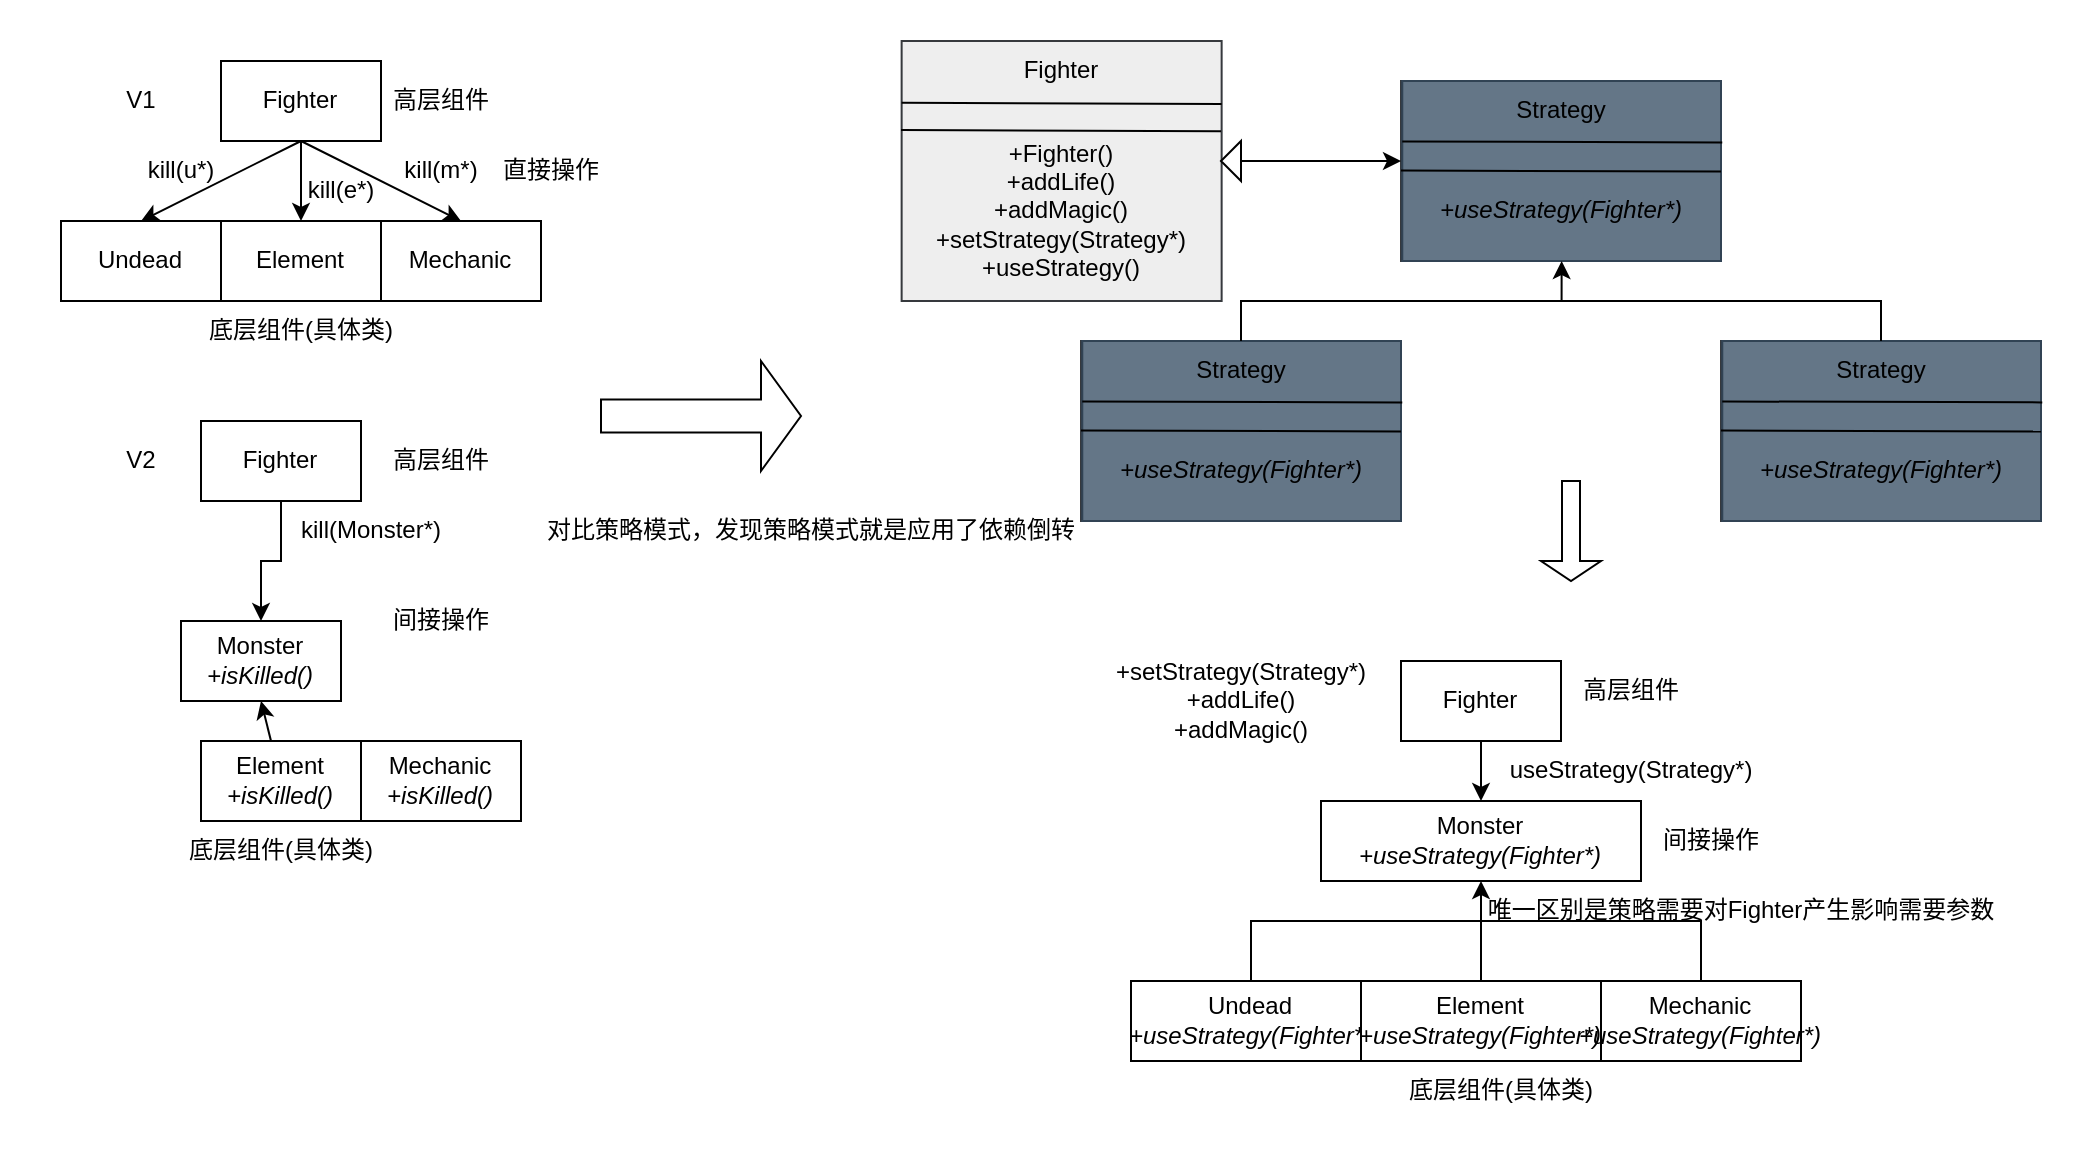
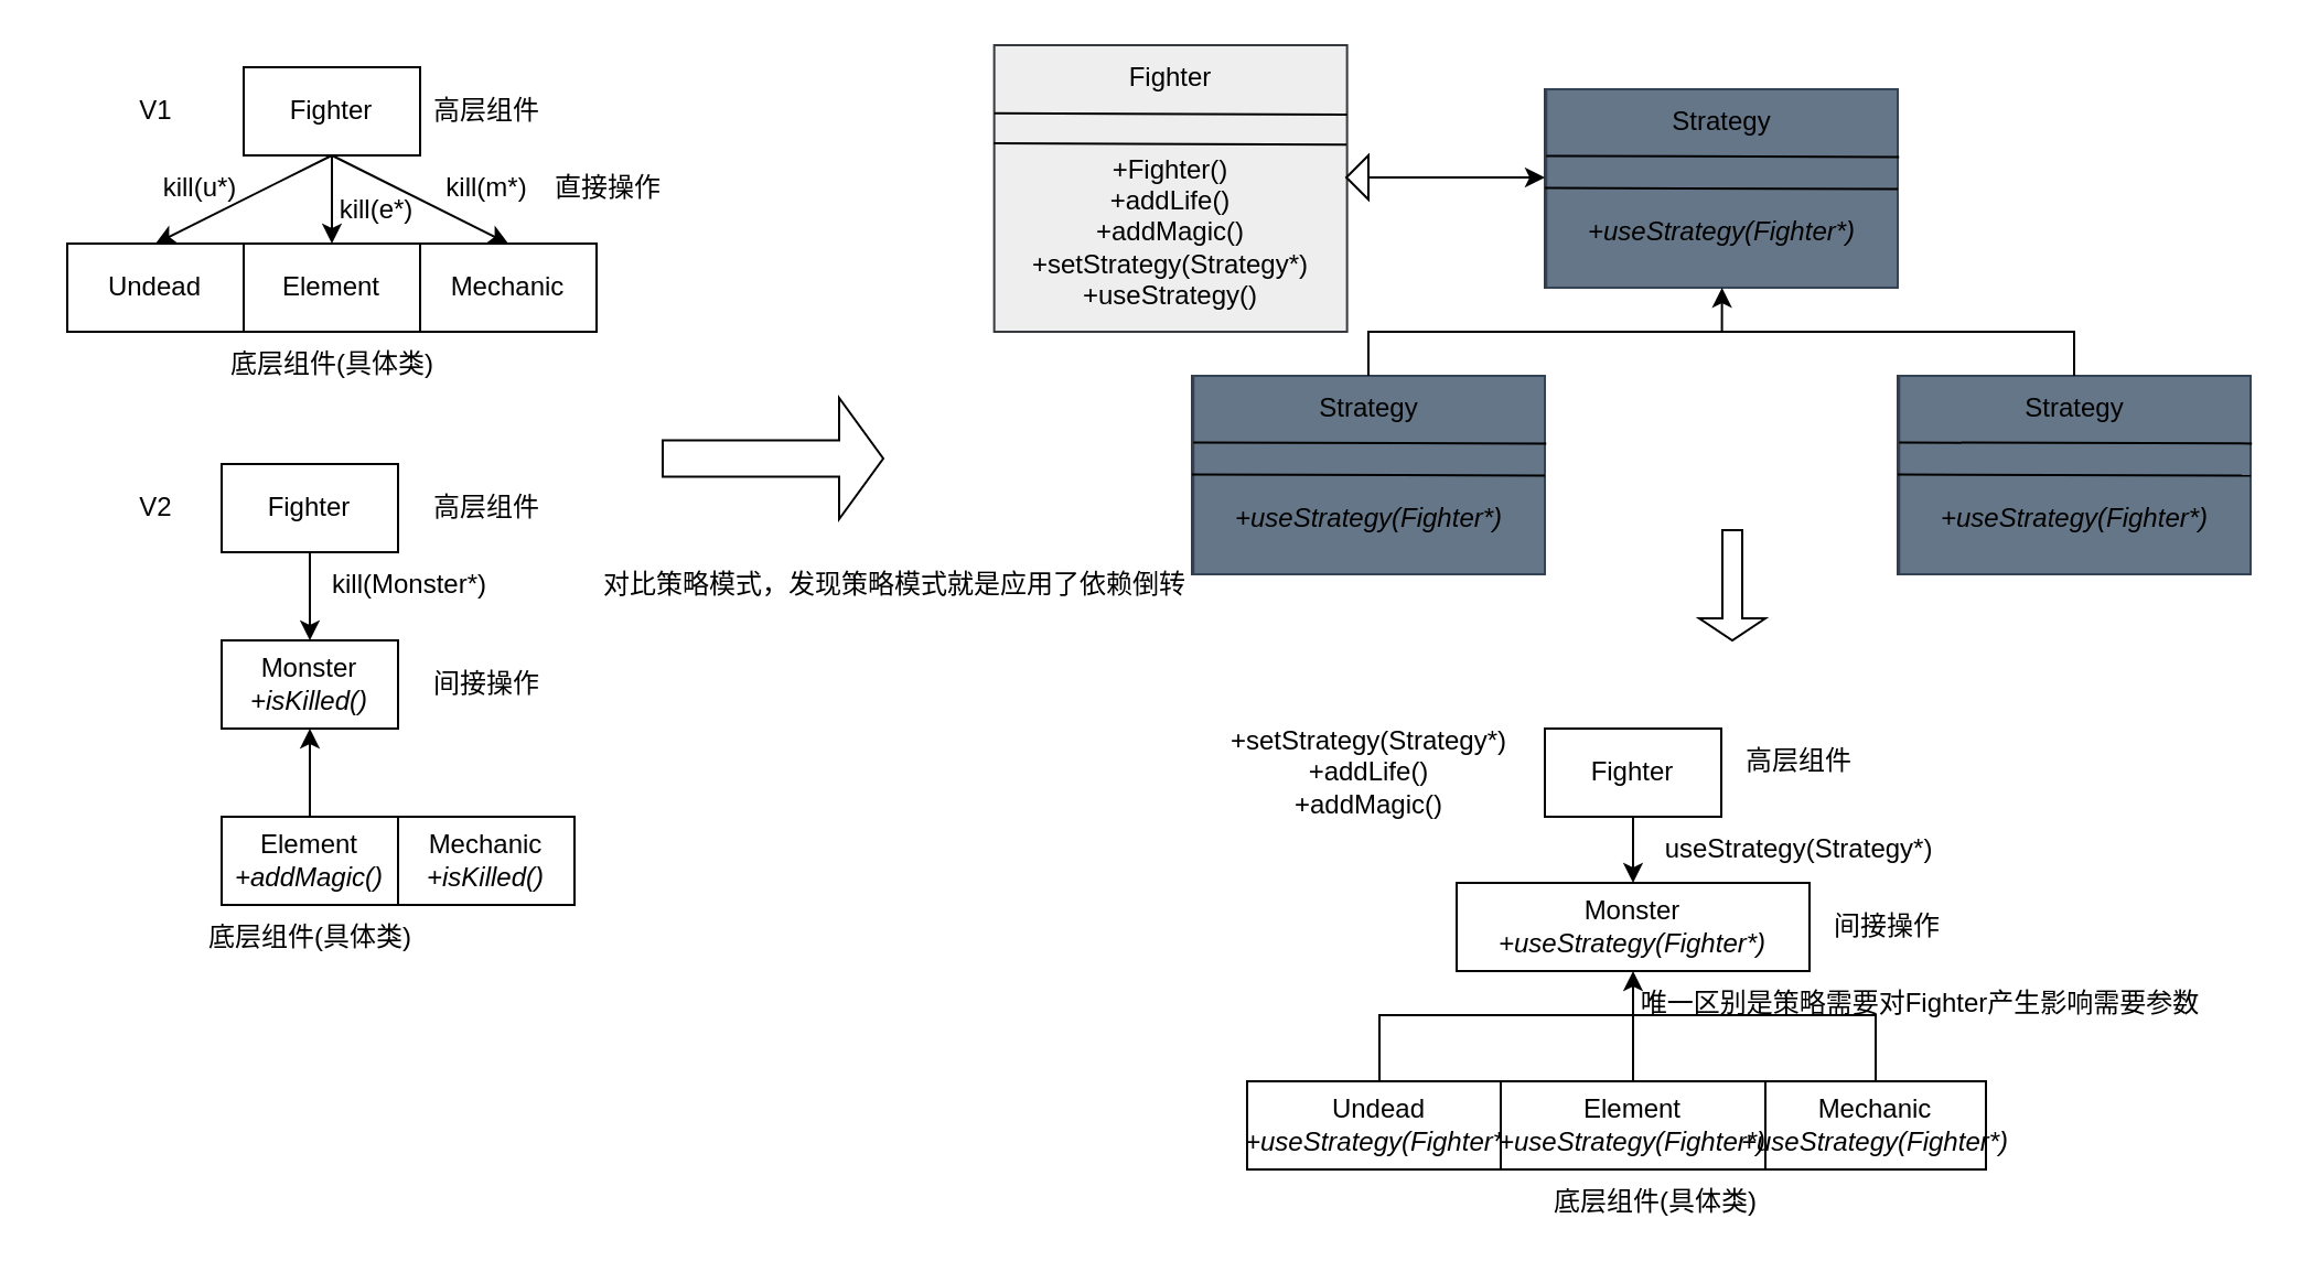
- <mxCell id="25" value="Monster&lt;br&gt;&lt;i&gt;+isKilled()&lt;/i&gt;" style="whiteSpace=wrap;html=1;" vertex="1" parent="17"><mxGeometry x="70" y="100" width="80" height="40" as="geometry" /></mxCell>
+ <mxCell id="25" value="Monster&lt;br&gt;&lt;i&gt;+isKilled()&lt;/i&gt;" style="whiteSpace=wrap;html=1;" vertex="1" parent="17"><mxGeometry x="80" y="80" width="80" height="40" as="geometry" /></mxCell>
- <mxCell id="19" value="Element&lt;br&gt;&lt;i style=&quot;border-color: var(--border-color);&quot;&gt;+isKilled()&lt;/i&gt;" style="whiteSpace=wrap;html=1;" vertex="1" parent="17"><mxGeometry x="80" y="160" width="80" height="40" as="geometry" /></mxCell>
+ <mxCell id="19" value="Element&lt;br&gt;&lt;i style=&quot;border-color: var(--border-color);&quot;&gt;+addMagic()&lt;/i&gt;" style="whiteSpace=wrap;html=1;" vertex="1" parent="17"><mxGeometry x="80" y="160" width="80" height="40" as="geometry" /></mxCell>
